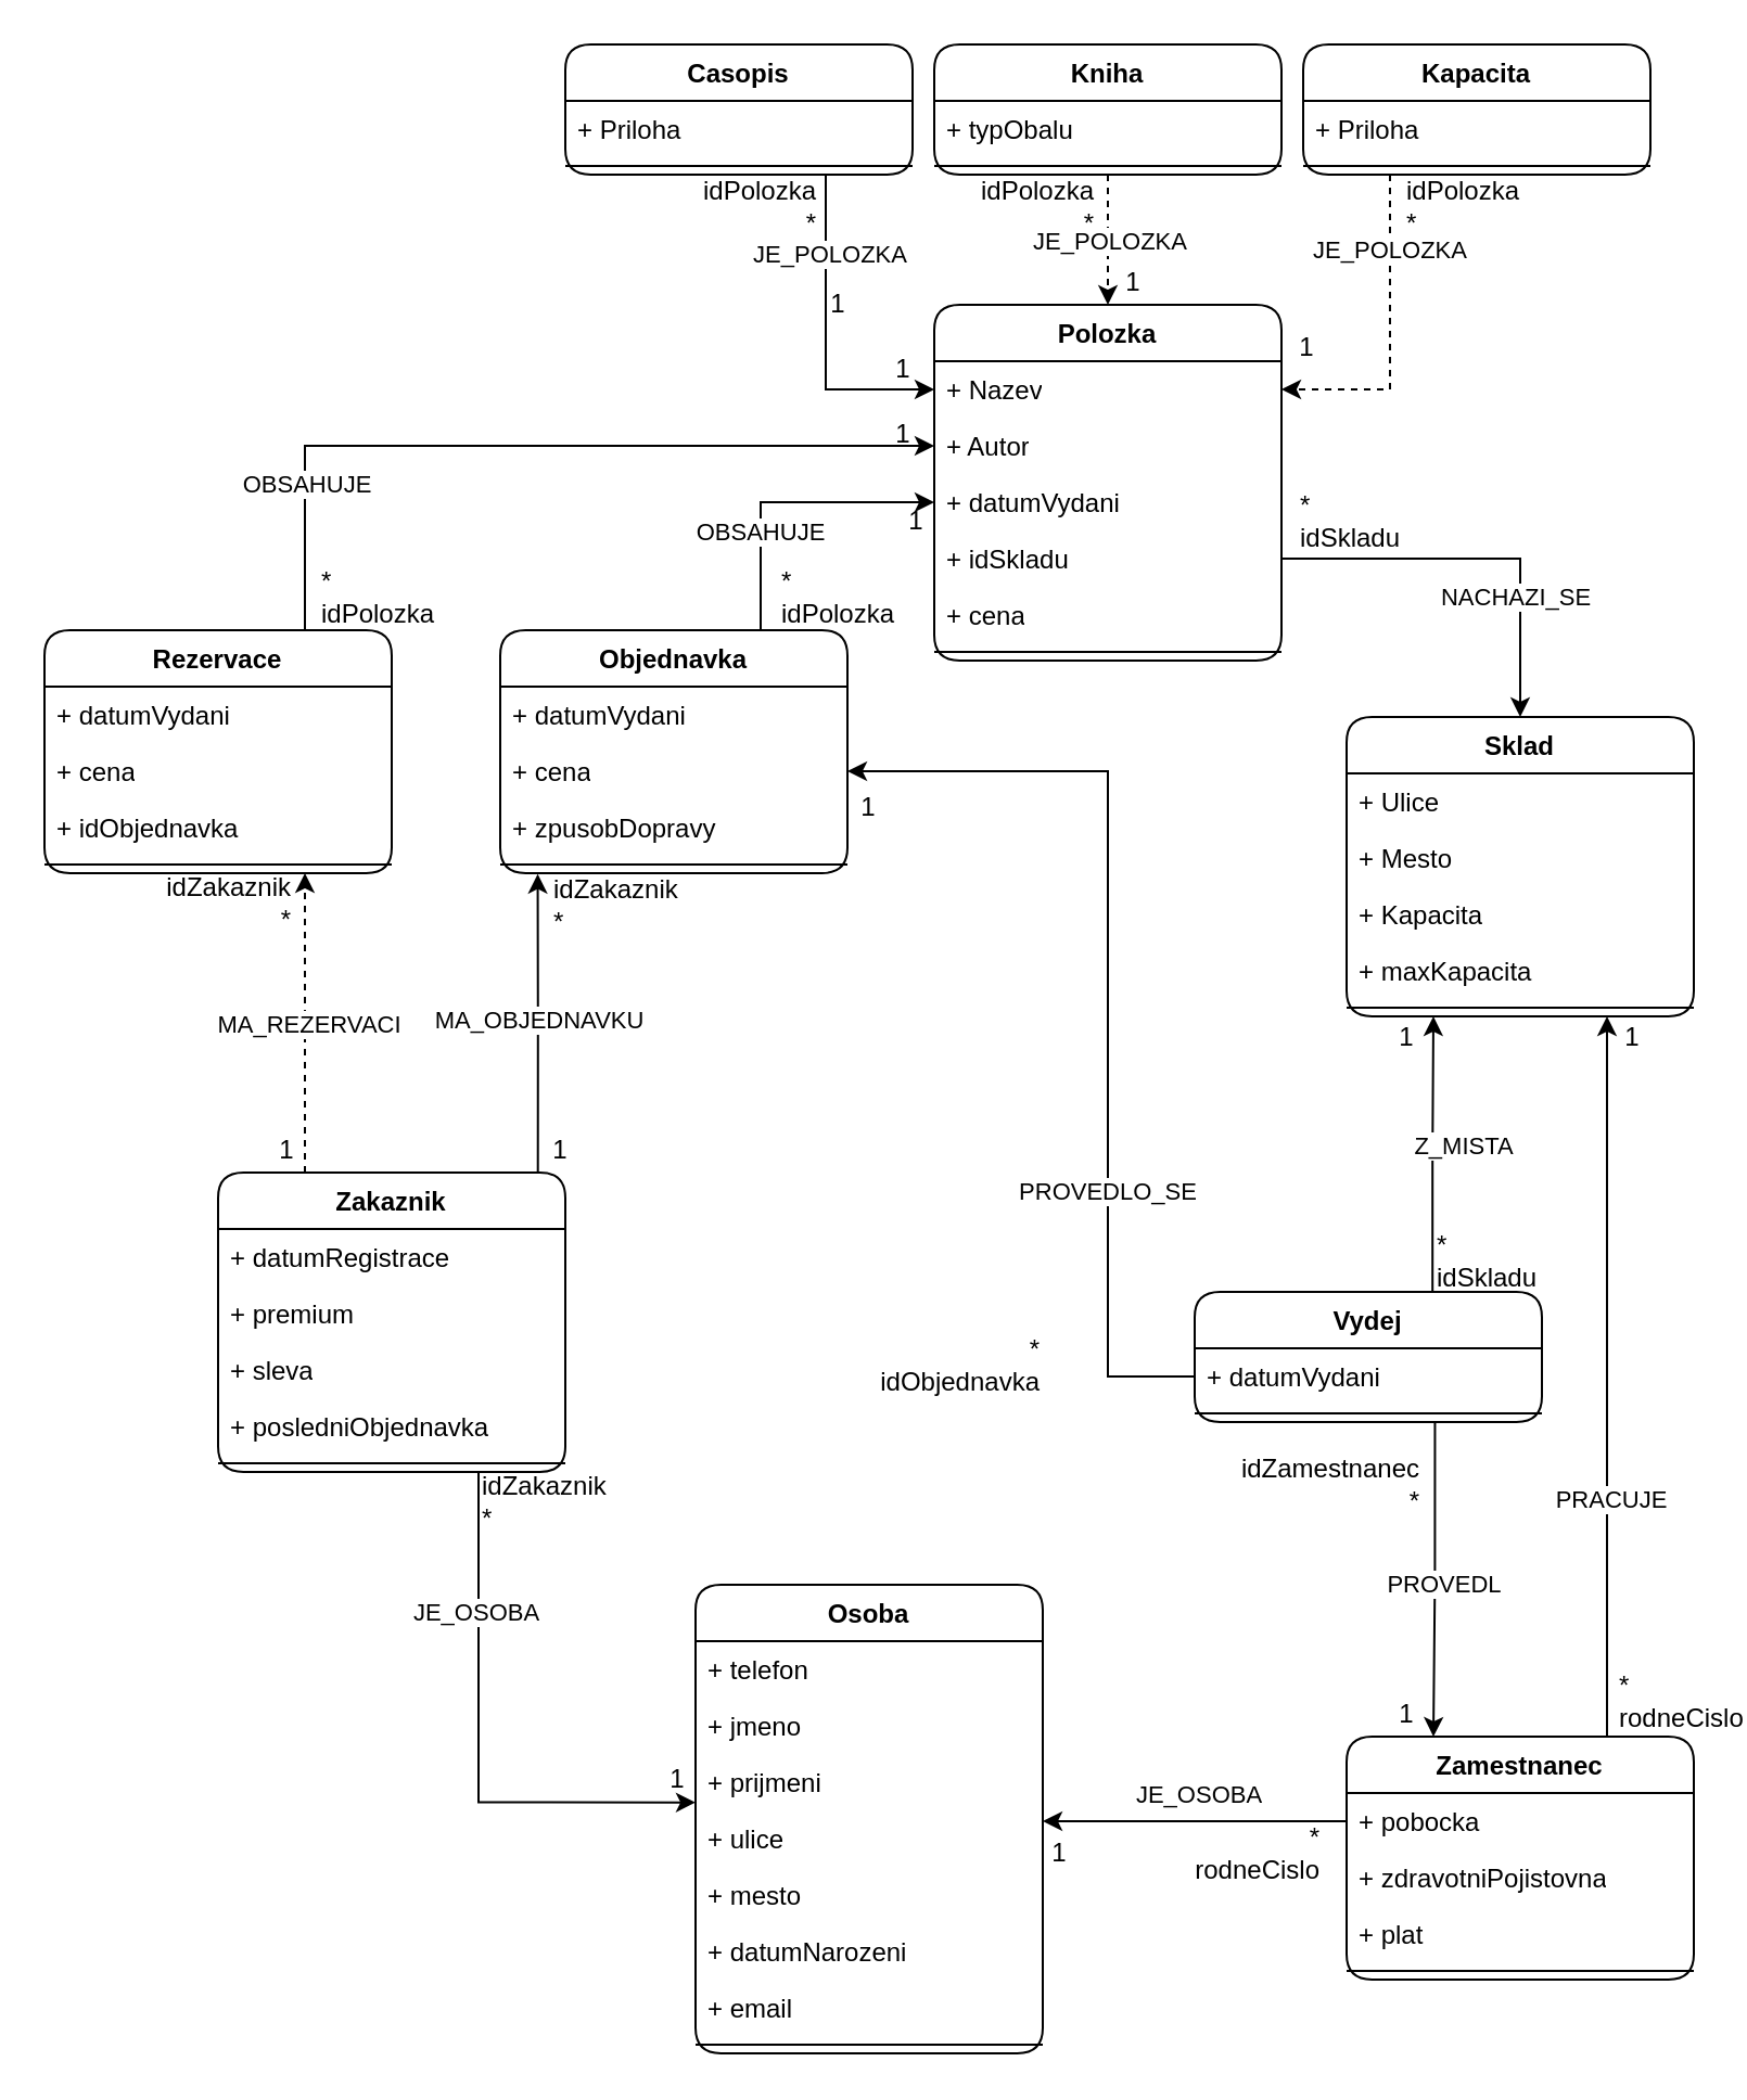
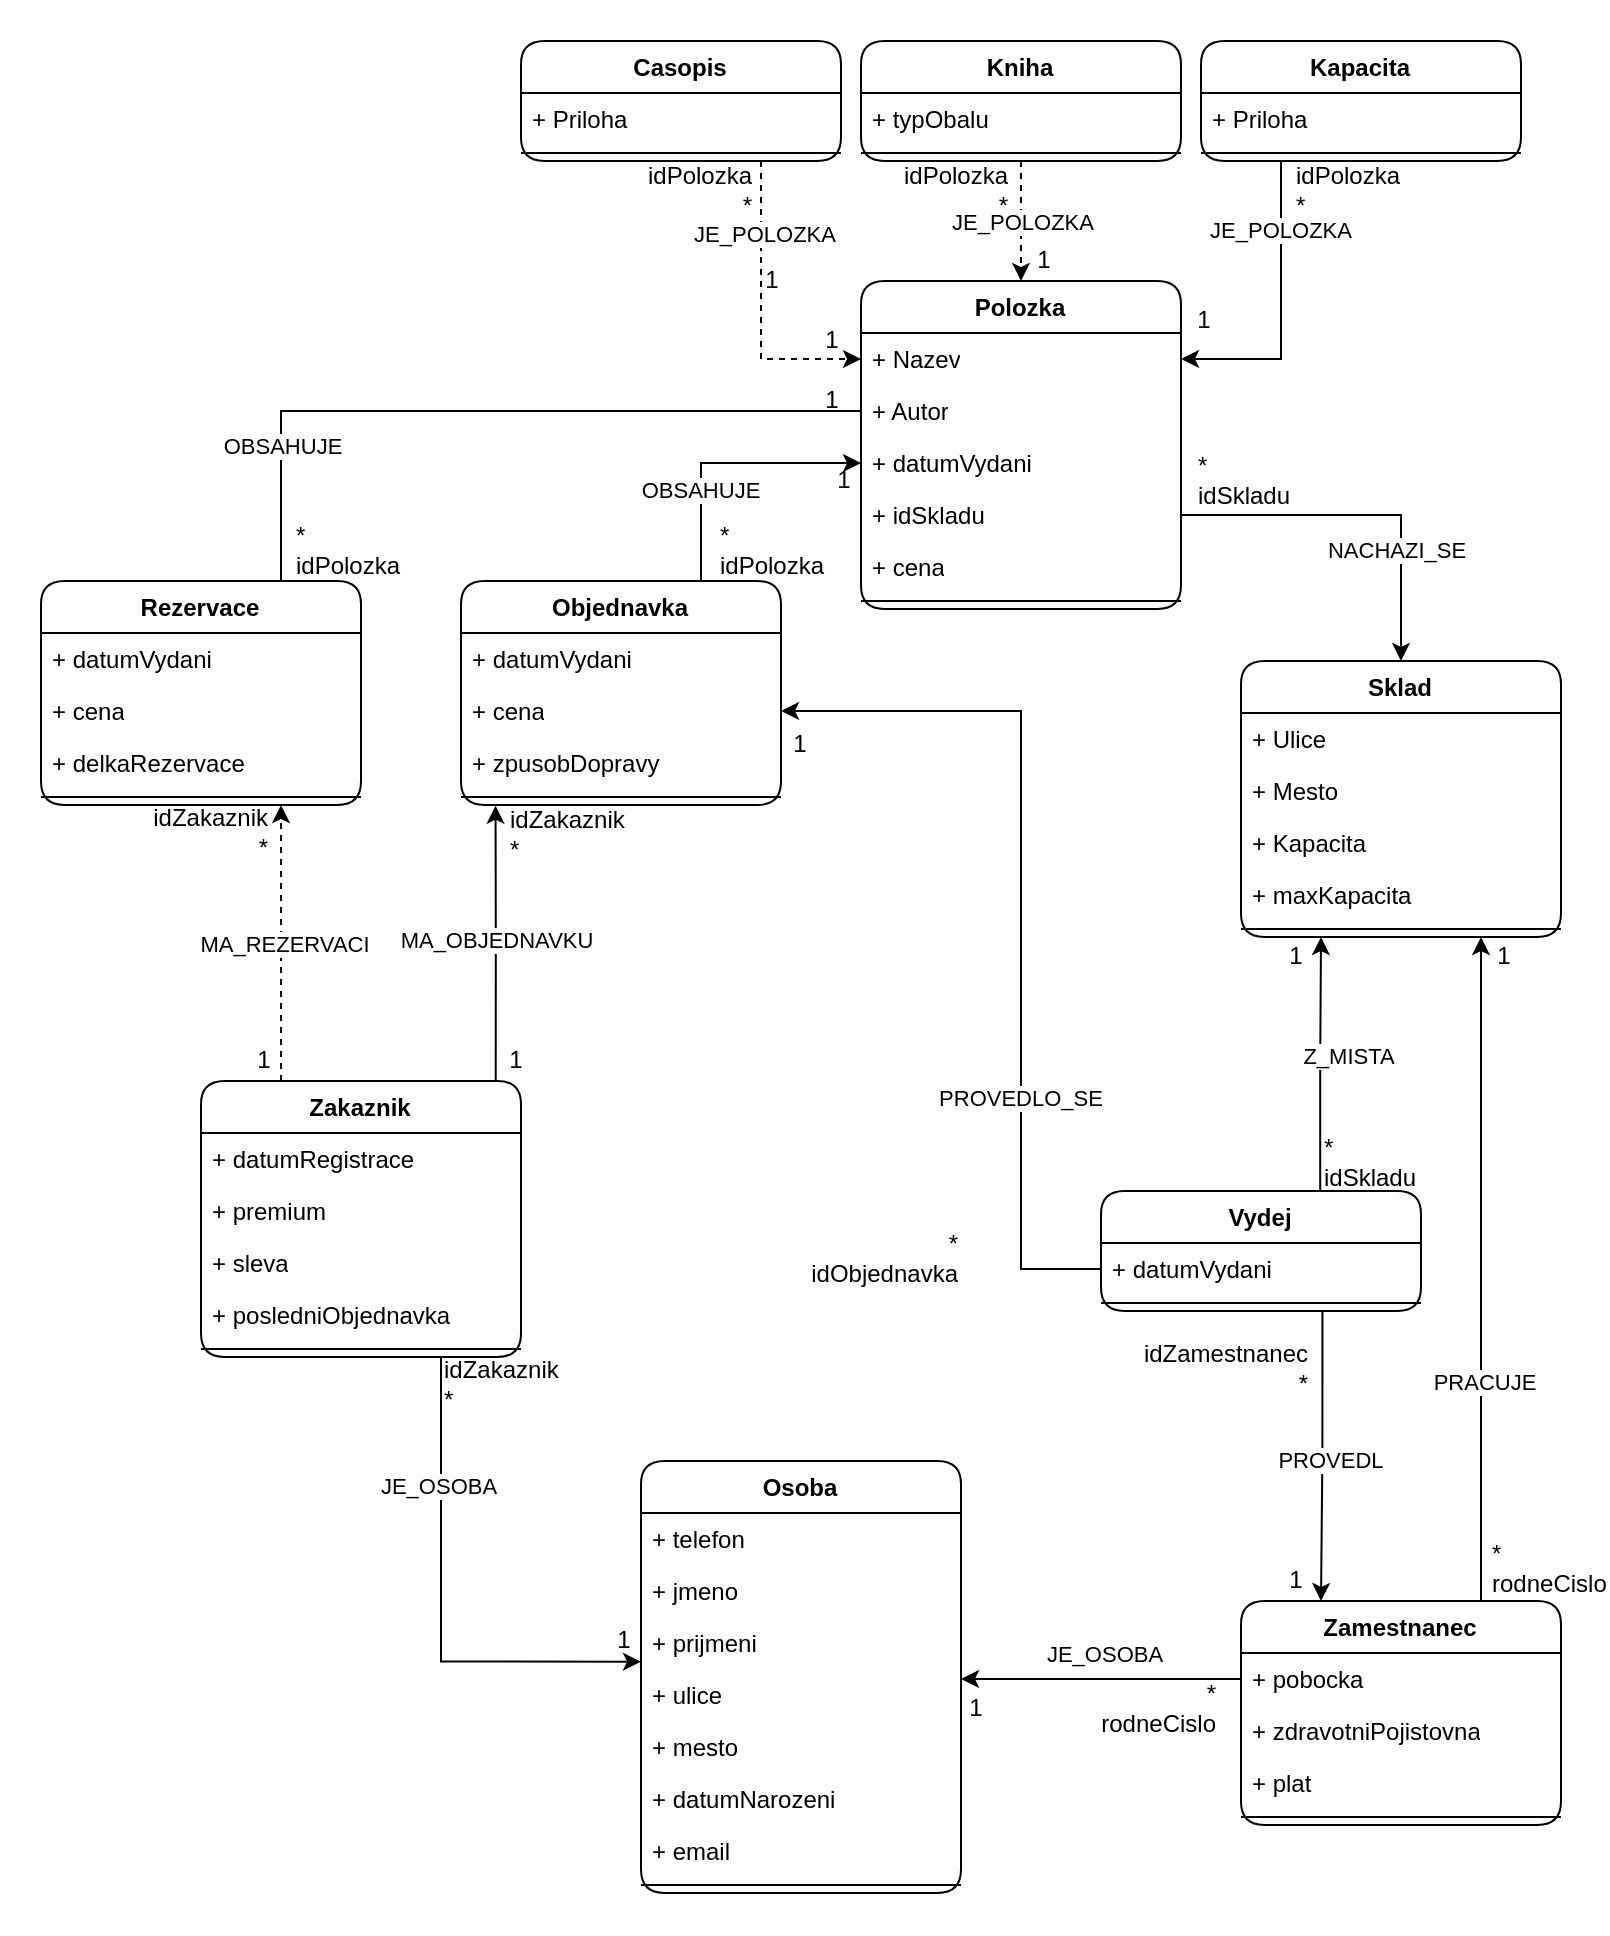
- <mxCell id="66" style="edgeStyle=orthogonalEdgeStyle;rounded=0;orthogonalLoop=1;jettySize=auto;html=1;exitX=0.25;exitY=1;exitDx=0;exitDy=0;entryX=1;entryY=0.5;entryDx=0;entryDy=0;dashed=1;" edge="1" parent="1" source="67" target="12"><mxGeometry relative="1" as="geometry" /></mxCell>
+ <mxCell id="66" style="edgeStyle=orthogonalEdgeStyle;rounded=0;orthogonalLoop=1;jettySize=auto;html=1;exitX=0.25;exitY=1;exitDx=0;exitDy=0;entryX=1;entryY=0.5;entryDx=0;entryDy=0;" edge="1" parent="1" source="67" target="12"><mxGeometry relative="1" as="geometry" /></mxCell>
- <mxCell id="61" style="edgeStyle=orthogonalEdgeStyle;rounded=0;orthogonalLoop=1;jettySize=auto;html=1;exitX=0.75;exitY=1;exitDx=0;exitDy=0;entryX=0;entryY=0.5;entryDx=0;entryDy=0;" edge="1" parent="1" source="63" target="12"><mxGeometry relative="1" as="geometry" /></mxCell>
+ <mxCell id="61" style="edgeStyle=orthogonalEdgeStyle;rounded=0;orthogonalLoop=1;jettySize=auto;html=1;exitX=0.75;exitY=1;exitDx=0;exitDy=0;entryX=0;entryY=0.5;entryDx=0;entryDy=0;dashed=1;" edge="1" parent="1" source="63" target="12"><mxGeometry relative="1" as="geometry" /></mxCell>
- <mxCell id="31" style="edgeStyle=orthogonalEdgeStyle;rounded=0;orthogonalLoop=1;jettySize=auto;html=1;exitX=0.75;exitY=0;exitDx=0;exitDy=0;entryX=0;entryY=0.5;entryDx=0;entryDy=0;" edge="1" parent="1" source="32" target="13"><mxGeometry relative="1" as="geometry" /></mxCell>
+ <mxCell id="31" style="edgeStyle=orthogonalEdgeStyle;rounded=0;orthogonalLoop=1;jettySize=auto;html=1;exitX=0.75;exitY=0;exitDx=0;exitDy=0;entryX=0;entryY=0.5;entryDx=0;entryDy=0;endArrow=none;" edge="1" parent="1" source="32" target="13"><mxGeometry relative="1" as="geometry" /></mxCell>
- <mxCell id="35" value="+ idObjednavka" style="text;strokeColor=none;fillColor=none;align=left;verticalAlign=top;spacingLeft=4;spacingRight=4;overflow=hidden;rotatable=0;points=[[0,0.5],[1,0.5]];portConstraint=eastwest;whiteSpace=wrap;html=1;" vertex="1" parent="32"><mxGeometry y="78" width="160" height="26" as="geometry" /></mxCell>
+ <mxCell id="35" value="+ delkaRezervace" style="text;strokeColor=none;fillColor=none;align=left;verticalAlign=top;spacingLeft=4;spacingRight=4;overflow=hidden;rotatable=0;points=[[0,0.5],[1,0.5]];portConstraint=eastwest;whiteSpace=wrap;html=1;" vertex="1" parent="32"><mxGeometry y="78" width="160" height="26" as="geometry" /></mxCell>
